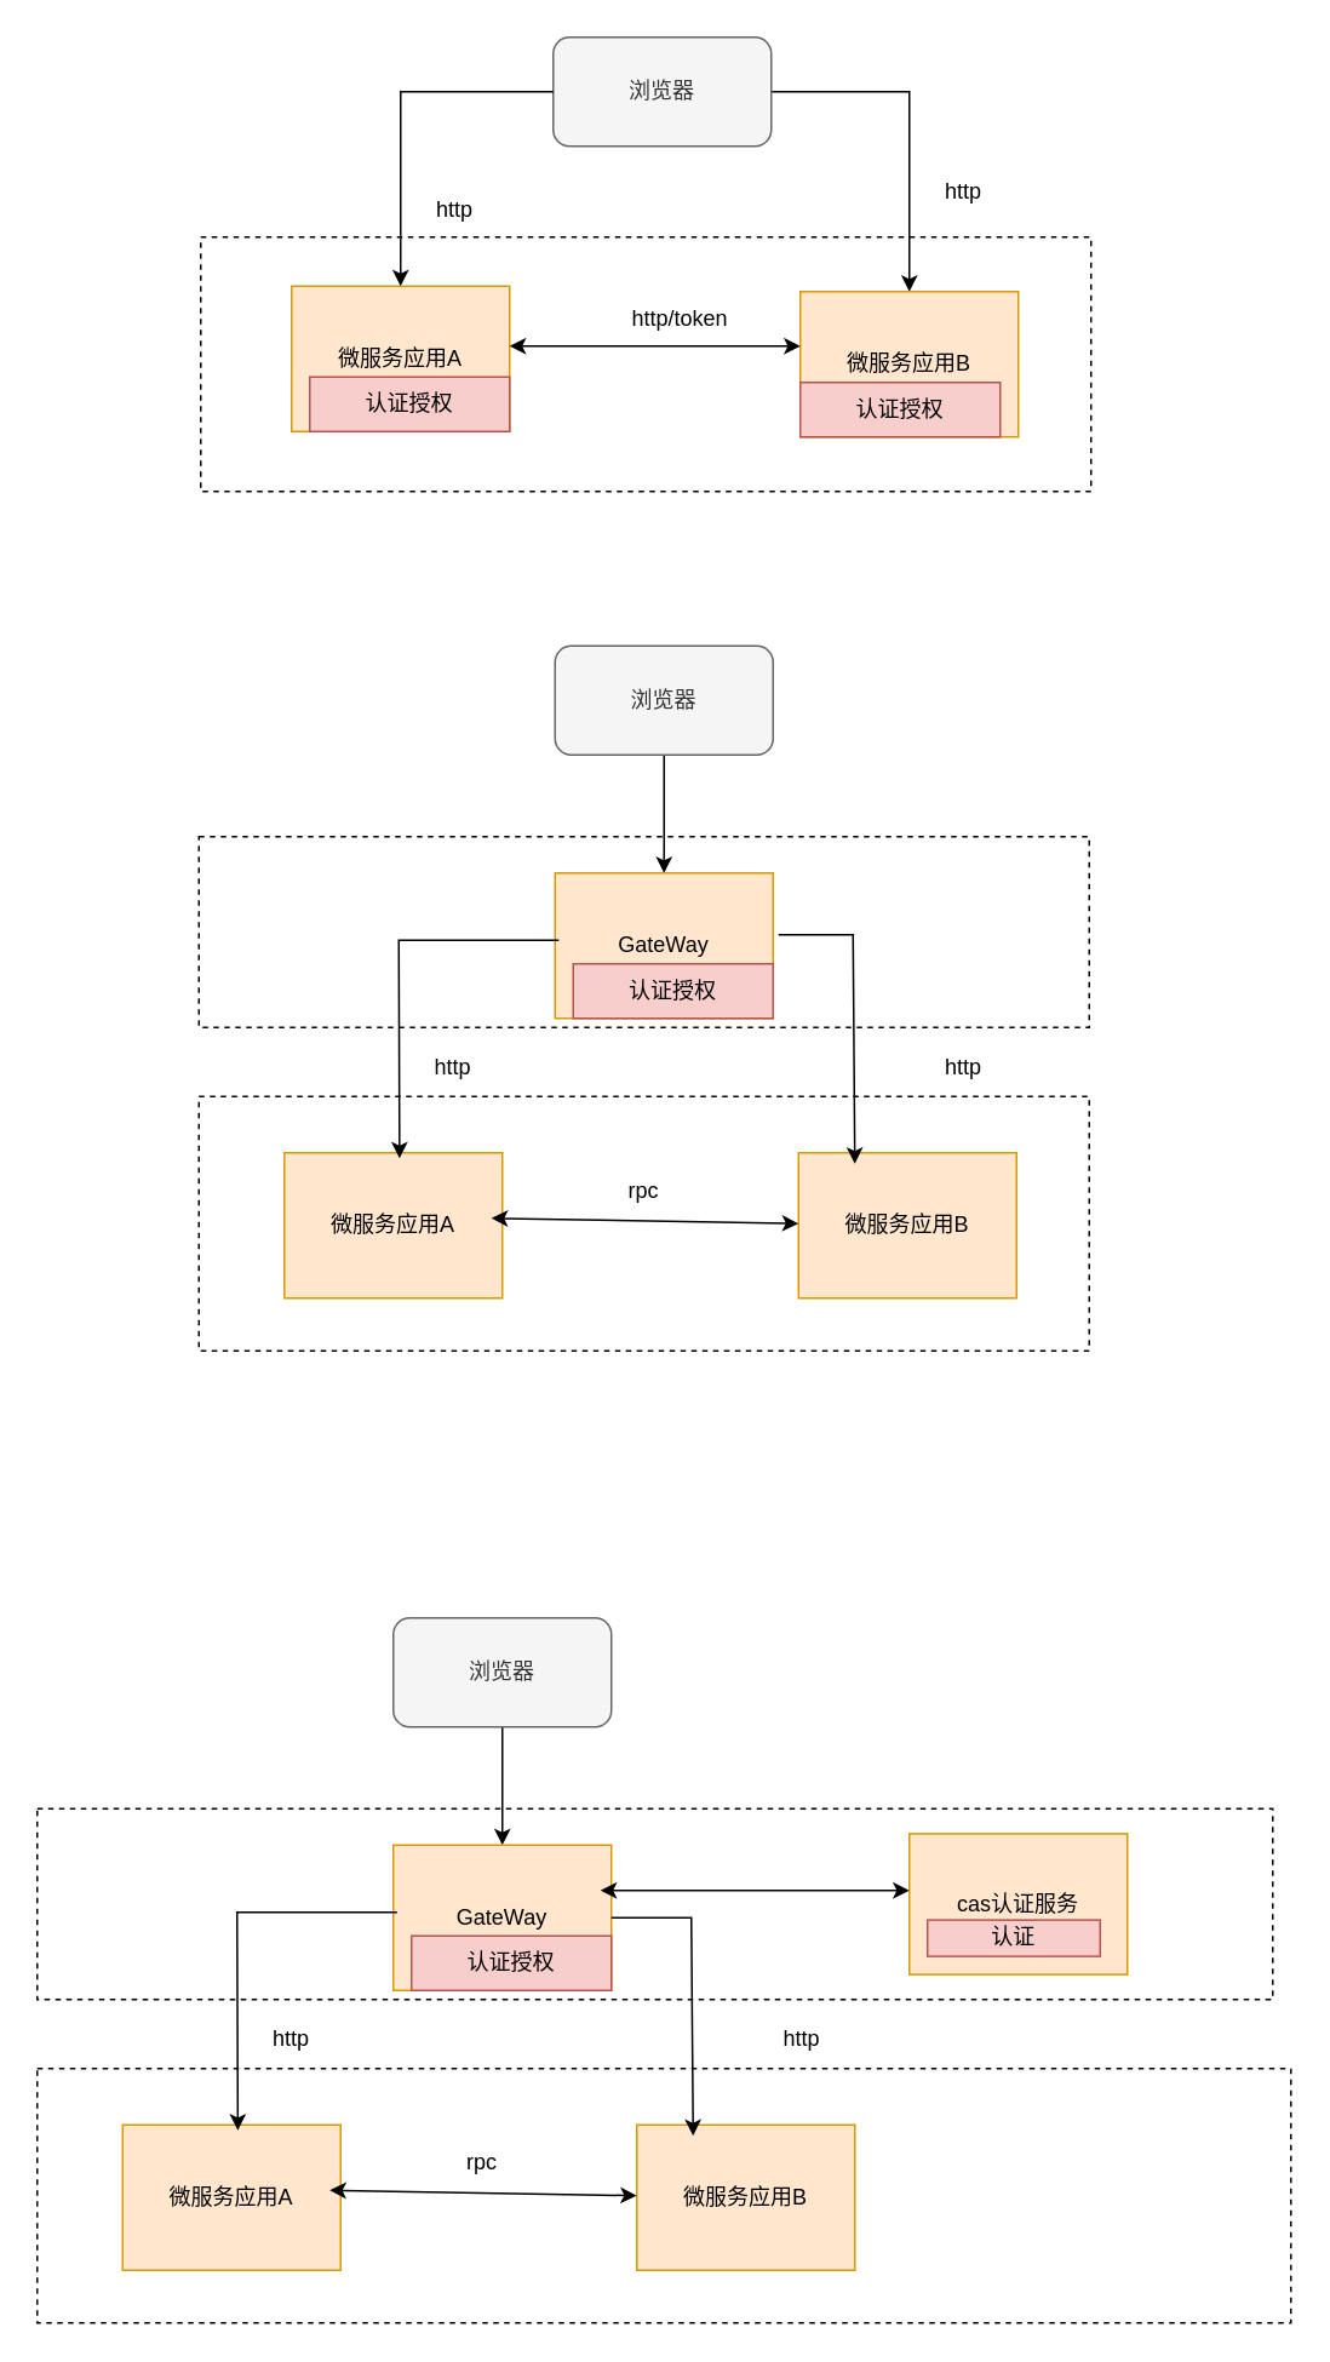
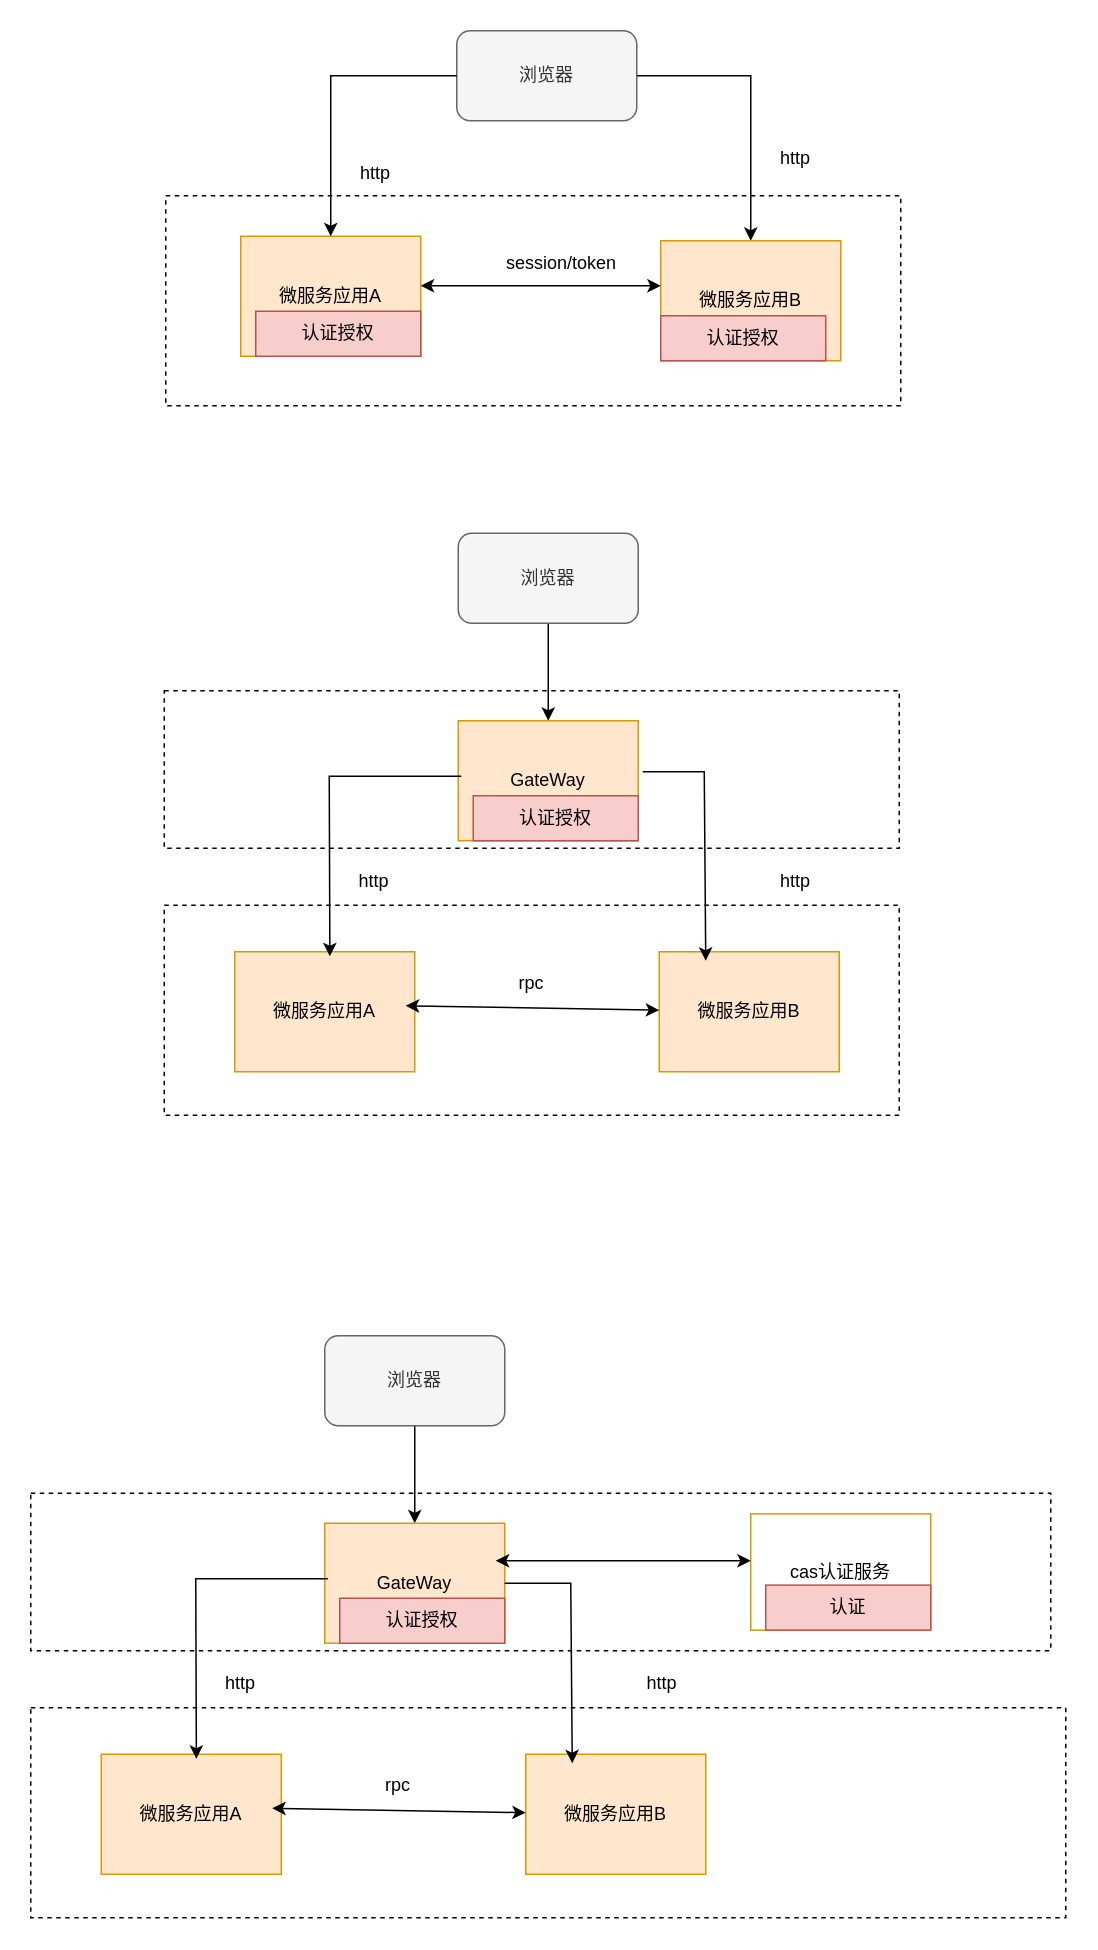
- <mxCell id="23" value="http/token" style="text;html=1;strokeColor=none;fillColor=none;align=center;verticalAlign=middle;whiteSpace=wrap;rounded=0;" vertex="1" parent="1"><mxGeometry x="344" y="160" width="60" height="30" as="geometry" /></mxCell>
+ <mxCell id="23" value="session/token" style="text;html=1;strokeColor=none;fillColor=none;align=center;verticalAlign=middle;whiteSpace=wrap;rounded=0;" vertex="1" parent="1"><mxGeometry x="344" y="160" width="60" height="30" as="geometry" /></mxCell>
- <mxCell id="42" value="cas认证服务" style="rounded=0;whiteSpace=wrap;html=1;fillColor=#ffe6cc;strokeColor=#d79b00;" vertex="1" parent="1"><mxGeometry x="500" y="1008.75" width="120" height="77.5" as="geometry" /></mxCell>
+ <mxCell id="42" value="cas认证服务" style="rounded=0;whiteSpace=wrap;html=1;fillColor=#ffffff;strokeColor=#d79b00;" vertex="1" parent="1"><mxGeometry x="500" y="1008.75" width="120" height="77.5" as="geometry" /></mxCell>
- <mxCell id="44" value="认证" style="rounded=0;whiteSpace=wrap;html=1;fillColor=#f8cecc;strokeColor=#b85450;" vertex="1" parent="1"><mxGeometry x="510" y="1056.25" width="95" height="20" as="geometry" /></mxCell>
+ <mxCell id="44" value="认证" style="rounded=0;whiteSpace=wrap;html=1;fillColor=#f8cecc;strokeColor=#b85450;" vertex="1" parent="1"><mxGeometry x="510" y="1056.25" width="110" height="30" as="geometry" /></mxCell>
